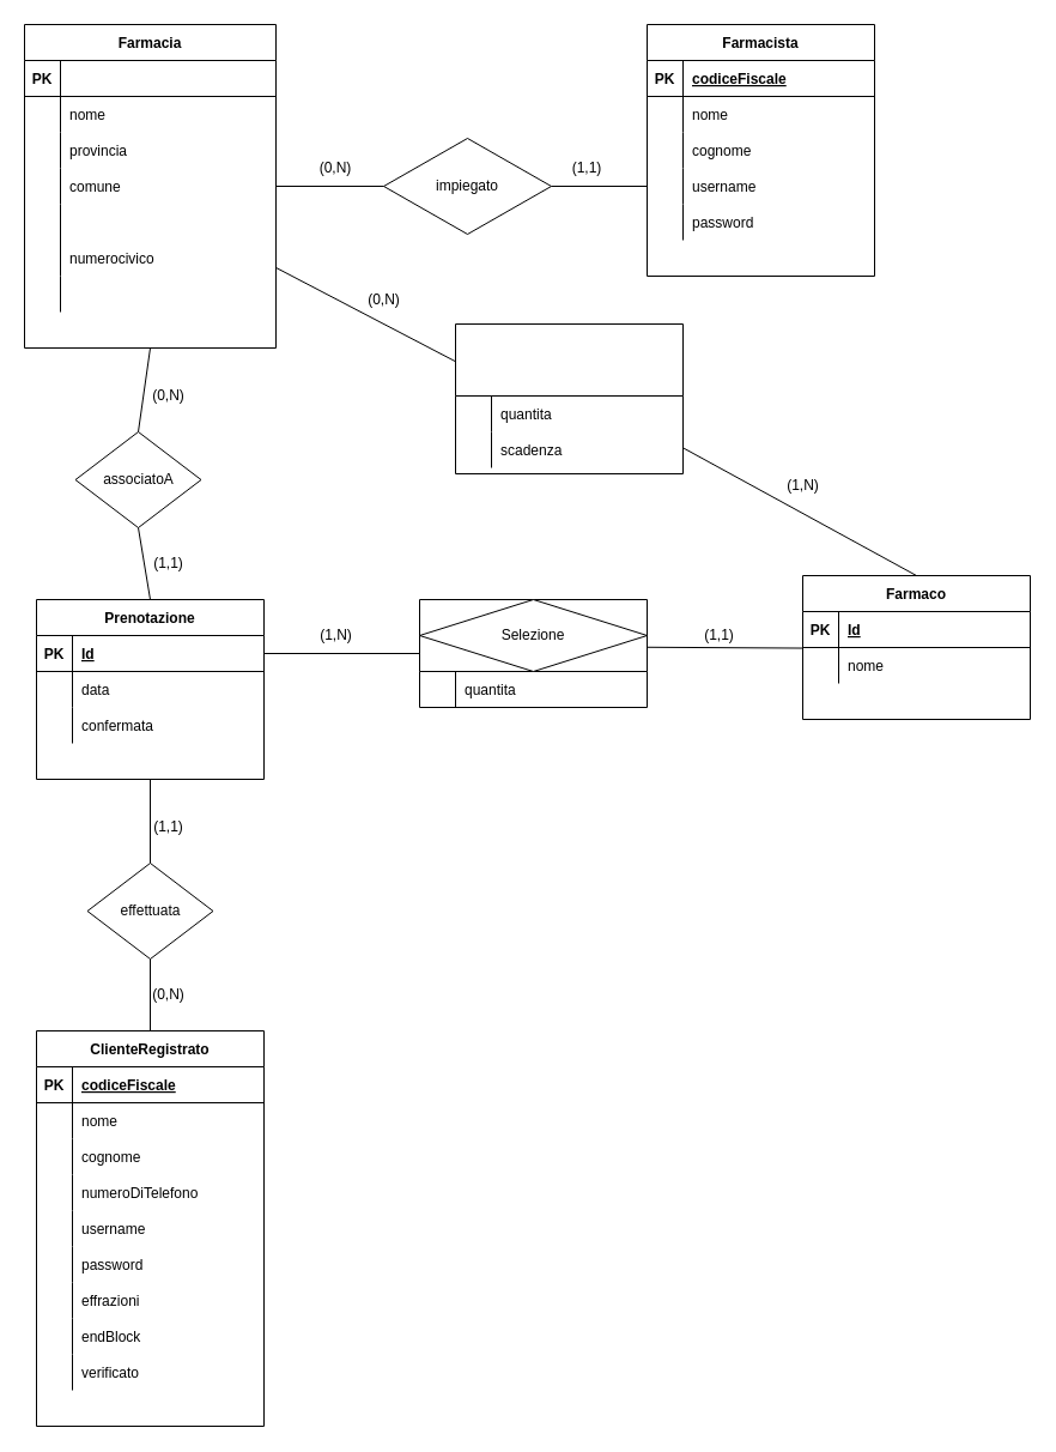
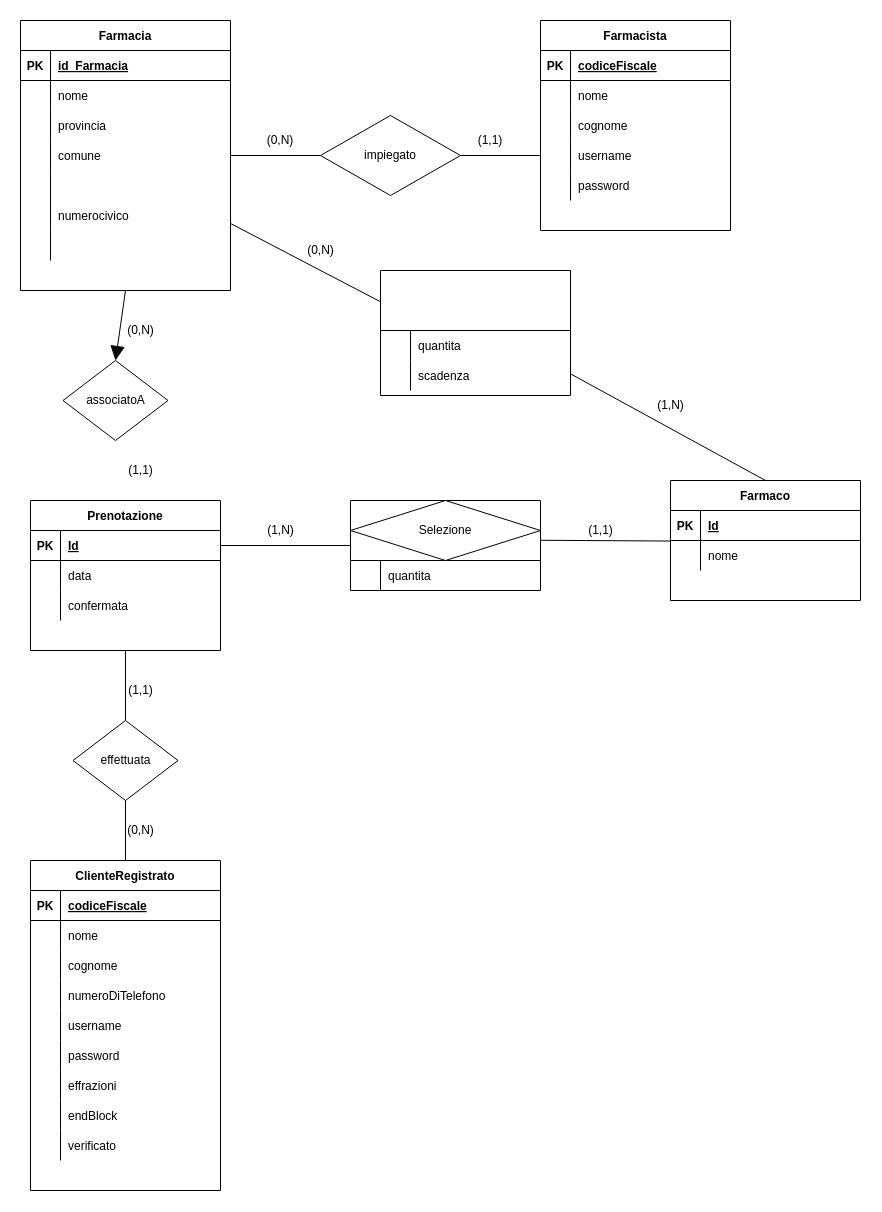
+ <mxCell id="5" value="id_Farmacia" style="shape=partialRectangle;overflow=hidden;connectable=0;fillColor=none;top=0;left=0;bottom=0;right=0;align=left;spacingLeft=6;fontStyle=5;" parent="3" vertex="1"><mxGeometry x="30" width="180" height="30" as="geometry" /></mxCell>
- <mxCell id="55" value="" style="endArrow=none;html=1;endSize=12;exitX=0.5;exitY=1;exitDx=0;exitDy=0;entryX=0.5;entryY=0;entryDx=0;entryDy=0;" edge="1" parent="1" source="2" target="54"><mxGeometry width="50" height="50" relative="1" as="geometry"><mxPoint x="450" y="300" as="sourcePoint" /><mxPoint x="500" y="250" as="targetPoint" /></mxGeometry></mxCell>
+ <mxCell id="55" value="" style="endArrow=block;html=1;endSize=12;exitX=0.5;exitY=1;exitDx=0;exitDy=0;entryX=0.5;entryY=0;entryDx=0;entryDy=0;" edge="1" parent="1" source="2" target="54"><mxGeometry width="50" height="50" relative="1" as="geometry"><mxPoint x="450" y="300" as="sourcePoint" /><mxPoint x="500" y="250" as="targetPoint" /></mxGeometry></mxCell>
- <mxCell id="56" value="" style="endArrow=none;html=1;endSize=12;exitX=0.5;exitY=0;exitDx=0;exitDy=0;entryX=0.5;entryY=1;entryDx=0;entryDy=0;" edge="1" parent="1" source="44" target="54"><mxGeometry width="50" height="50" relative="1" as="geometry"><mxPoint x="450" y="300" as="sourcePoint" /><mxPoint x="500" y="250" as="targetPoint" /></mxGeometry></mxCell>
